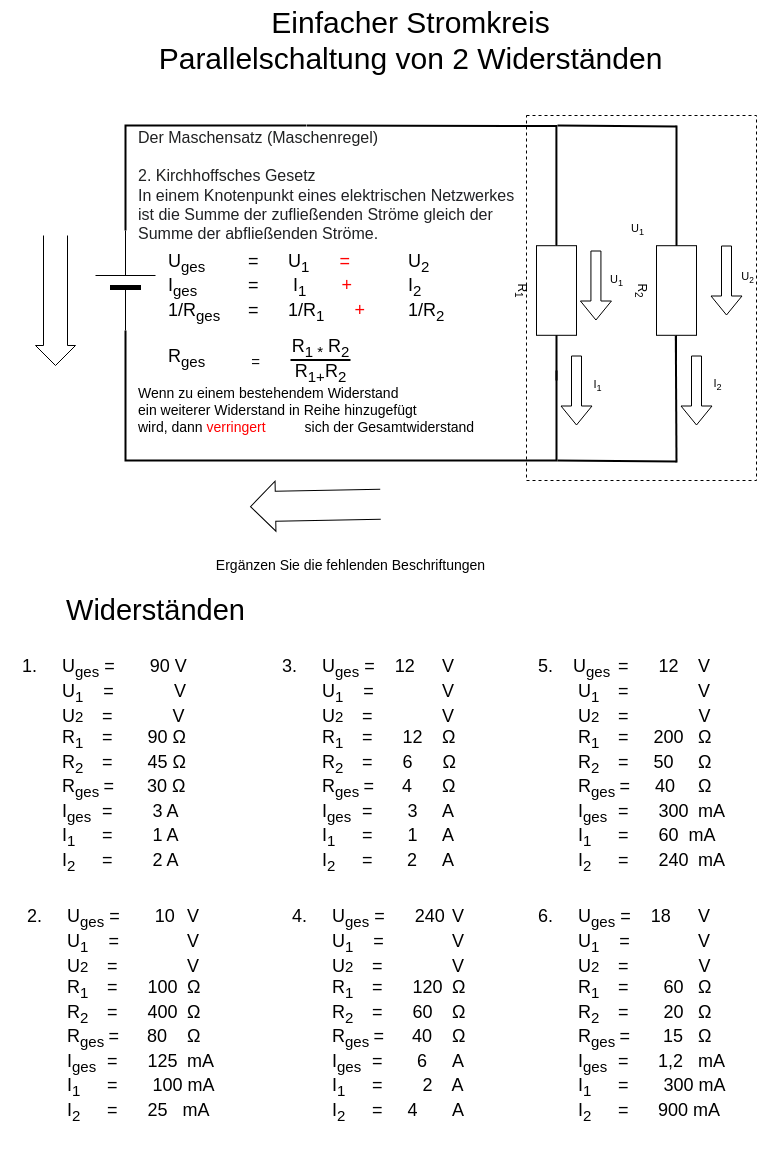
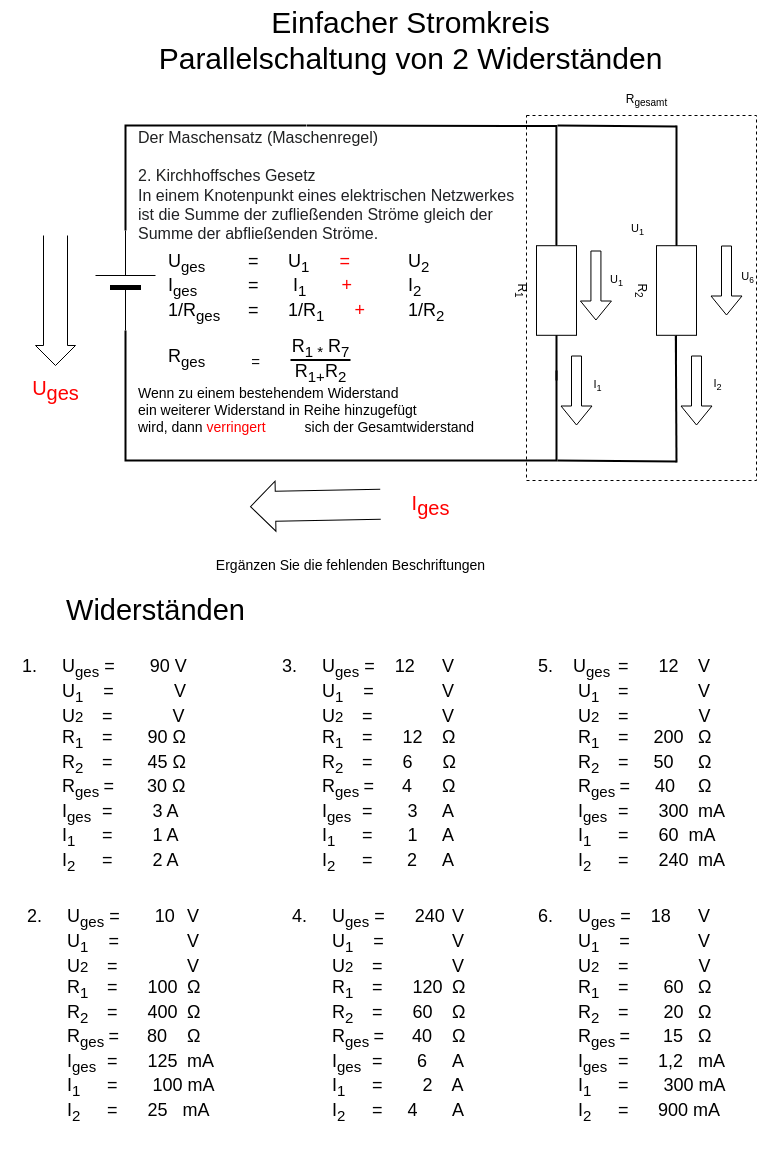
+ <mxCell id="23" value="R&lt;sub&gt;gesamt&lt;/sub&gt;" style="text;html=1;align=center;verticalAlign=middle;resizable=0;points=[];autosize=1;strokeColor=none;" parent="1" vertex="1"><mxGeometry x="616" y="90" width="60" height="20" as="geometry" /></mxCell>
- <mxCell id="29" value="U&lt;font size=&quot;1&quot;&gt;&lt;sub&gt;2&lt;/sub&gt;&lt;/font&gt;" style="edgeLabel;html=1;align=center;verticalAlign=middle;resizable=0;points=[];" parent="1" vertex="1" connectable="0"><mxGeometry x="756" y="130.002" as="geometry"><mxPoint x="-10" y="146" as="offset" /></mxGeometry></mxCell>
+ <mxCell id="29" value="U&lt;font size=&quot;1&quot;&gt;&lt;sub&gt;6&lt;/sub&gt;&lt;/font&gt;" style="edgeLabel;html=1;align=center;verticalAlign=middle;resizable=0;points=[];" parent="1" vertex="1" connectable="0"><mxGeometry x="756" y="130.002" as="geometry"><mxPoint x="-10" y="146" as="offset" /></mxGeometry></mxCell>
- <mxCell id="42" value="&lt;font style=&quot;font-size: 18px&quot;&gt;R&lt;sub&gt;1 *&lt;/sub&gt;&amp;nbsp;R&lt;sub&gt;2&lt;/sub&gt;&lt;br&gt;R&lt;sub&gt;1+&lt;/sub&gt;R&lt;sub&gt;2&lt;/sub&gt;&lt;br&gt;&lt;/font&gt;" style="text;html=1;align=center;verticalAlign=middle;resizable=0;points=[];autosize=1;strokeColor=none;" parent="1" vertex="1"><mxGeometry x="285" y="340" width="70" height="40" as="geometry" /></mxCell>
+ <mxCell id="42" value="&lt;font style=&quot;font-size: 18px&quot;&gt;R&lt;sub&gt;1 *&lt;/sub&gt;&amp;nbsp;R&lt;sub&gt;7&lt;/sub&gt;&lt;br&gt;R&lt;sub&gt;1+&lt;/sub&gt;R&lt;sub&gt;2&lt;/sub&gt;&lt;br&gt;&lt;/font&gt;" style="text;html=1;align=center;verticalAlign=middle;resizable=0;points=[];autosize=1;strokeColor=none;" parent="1" vertex="1"><mxGeometry x="285" y="340" width="70" height="40" as="geometry" /></mxCell>
+ <mxCell id="12" value="&lt;font color=&quot;#ff0000&quot; style=&quot;font-size: 20px;&quot;&gt;U&lt;sub style=&quot;font-size: 20px;&quot;&gt;ges&lt;/sub&gt;&lt;br style=&quot;font-size: 20px;&quot;&gt;&lt;/font&gt;" style="text;html=1;align=center;verticalAlign=middle;resizable=0;points=[];autosize=1;strokeColor=none;fontSize=20;" parent="1" vertex="1"><mxGeometry x="25" y="375" width="60" height="30" as="geometry" /></mxCell>
+ <mxCell id="13" value="&lt;font color=&quot;#ff0000&quot; style=&quot;font-size: 20px;&quot;&gt;I&lt;sub style=&quot;font-size: 20px;&quot;&gt;ges&lt;/sub&gt;&lt;br style=&quot;font-size: 20px;&quot;&gt;&lt;/font&gt;" style="text;html=1;align=center;verticalAlign=middle;resizable=0;points=[];autosize=1;strokeColor=none;fontSize=20;" parent="1" vertex="1"><mxGeometry x="405" y="490" width="50" height="30" as="geometry" /></mxCell>
